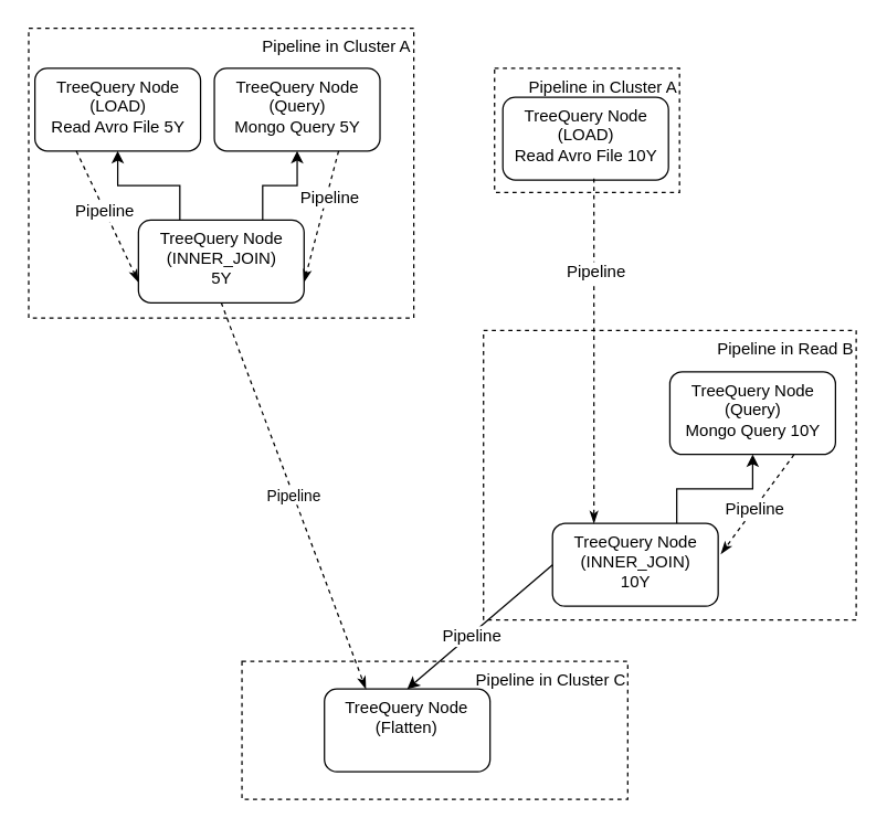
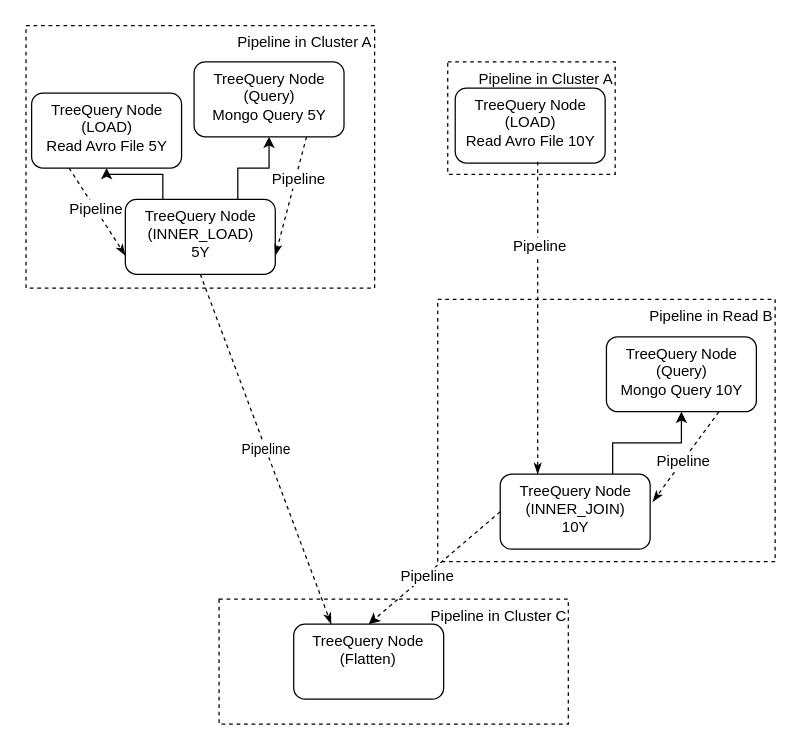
- <mxCell id="9" value="TreeQuery Node&lt;br&gt;(LOAD)&lt;br&gt;Read Avro File 5Y" style="rounded=1;whiteSpace=wrap;html=1;verticalAlign=top;" vertex="1" parent="1"><mxGeometry x="24.5" y="49" width="120" height="60" as="geometry" /></mxCell>
+ <mxCell id="9" value="TreeQuery Node&lt;br&gt;(LOAD)&lt;br&gt;Read Avro File 5Y" style="rounded=1;whiteSpace=wrap;html=1;verticalAlign=top;" vertex="1" parent="1"><mxGeometry x="24.5" y="74" width="120" height="60" as="geometry" /></mxCell>
- <mxCell id="8" value="TreeQuery Node&lt;br&gt;(INNER_JOIN)&lt;br&gt;5Y" style="rounded=1;whiteSpace=wrap;html=1;verticalAlign=top;" vertex="1" parent="1"><mxGeometry x="99.5" y="159" width="120" height="60" as="geometry" /></mxCell>
+ <mxCell id="8" value="TreeQuery Node&lt;br&gt;(INNER_LOAD)&lt;br&gt;5Y" style="rounded=1;whiteSpace=wrap;html=1;verticalAlign=top;" vertex="1" parent="1"><mxGeometry x="99.5" y="159" width="120" height="60" as="geometry" /></mxCell>
- <mxCell id="25" value="" style="endArrow=classic;dashed=0;html=1;endFill=1;entryX=0.5;entryY=0;entryDx=0;entryDy=0;exitX=0;exitY=0.5;exitDx=0;exitDy=0;" edge="1" parent="1" source="17" target="23"><mxGeometry width="50" height="50" relative="1" as="geometry"><mxPoint x="569.5" y="499" as="sourcePoint" /><mxPoint x="329.5" y="459" as="targetPoint" /></mxGeometry></mxCell>
+ <mxCell id="25" value="" style="endArrow=classic;dashed=1;html=1;endFill=1;entryX=0.5;entryY=0;entryDx=0;entryDy=0;exitX=0;exitY=0.5;exitDx=0;exitDy=0;" edge="1" parent="1" source="17" target="23"><mxGeometry width="50" height="50" relative="1" as="geometry"><mxPoint x="569.5" y="499" as="sourcePoint" /><mxPoint x="329.5" y="459" as="targetPoint" /></mxGeometry></mxCell>
